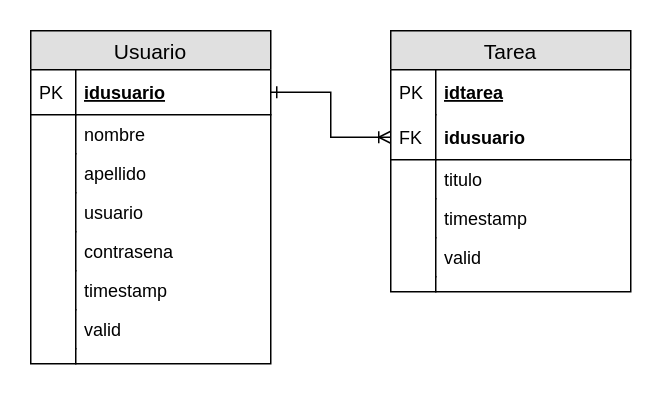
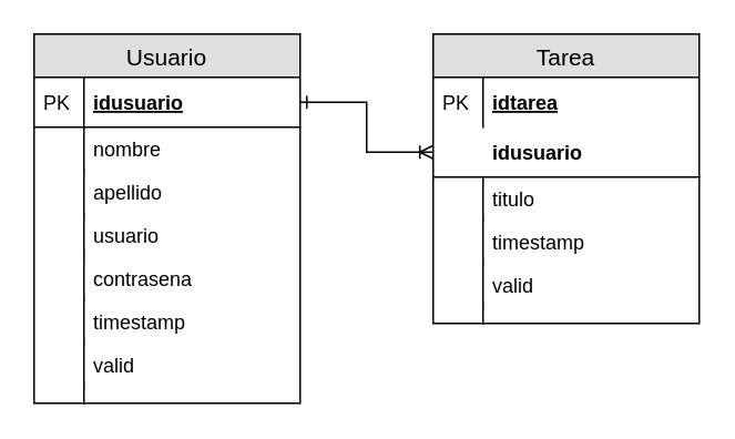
- <mxCell id="23" value="FK" style="shape=partialRectangle;top=0;left=0;bottom=0;fillColor=none;align=left;verticalAlign=middle;spacingLeft=4;spacingRight=4;overflow=hidden;rotatable=0;points=[];portConstraint=eastwest;part=1;fontSize=12;" vertex="1" connectable="0" parent="22"><mxGeometry width="30" height="30" as="geometry" /></mxCell>
